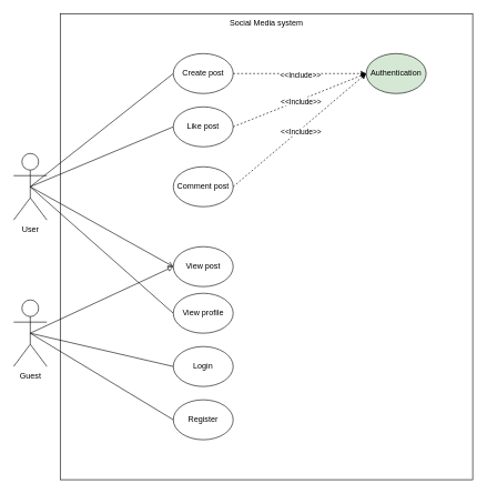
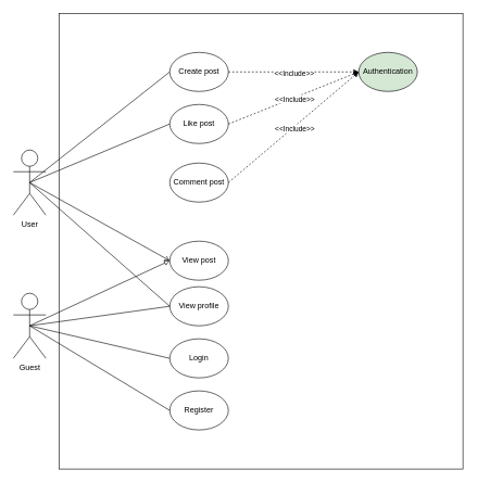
- <mxCell id="28" value="Social Media system" style="text;html=1;align=center;verticalAlign=middle;whiteSpace=wrap;rounded=0;" vertex="1" parent="1"><mxGeometry x="325" y="20" width="150" height="30" as="geometry" /></mxCell>
+ <mxCell id="16" style="rounded=0;orthogonalLoop=1;jettySize=auto;html=1;exitX=0.5;exitY=0.5;exitDx=0;exitDy=0;exitPerimeter=0;entryX=0;entryY=0.5;entryDx=0;entryDy=0;endArrow=none;endFill=0;" edge="1" parent="1" source="18" target="9"><mxGeometry relative="1" as="geometry" /></mxCell>
